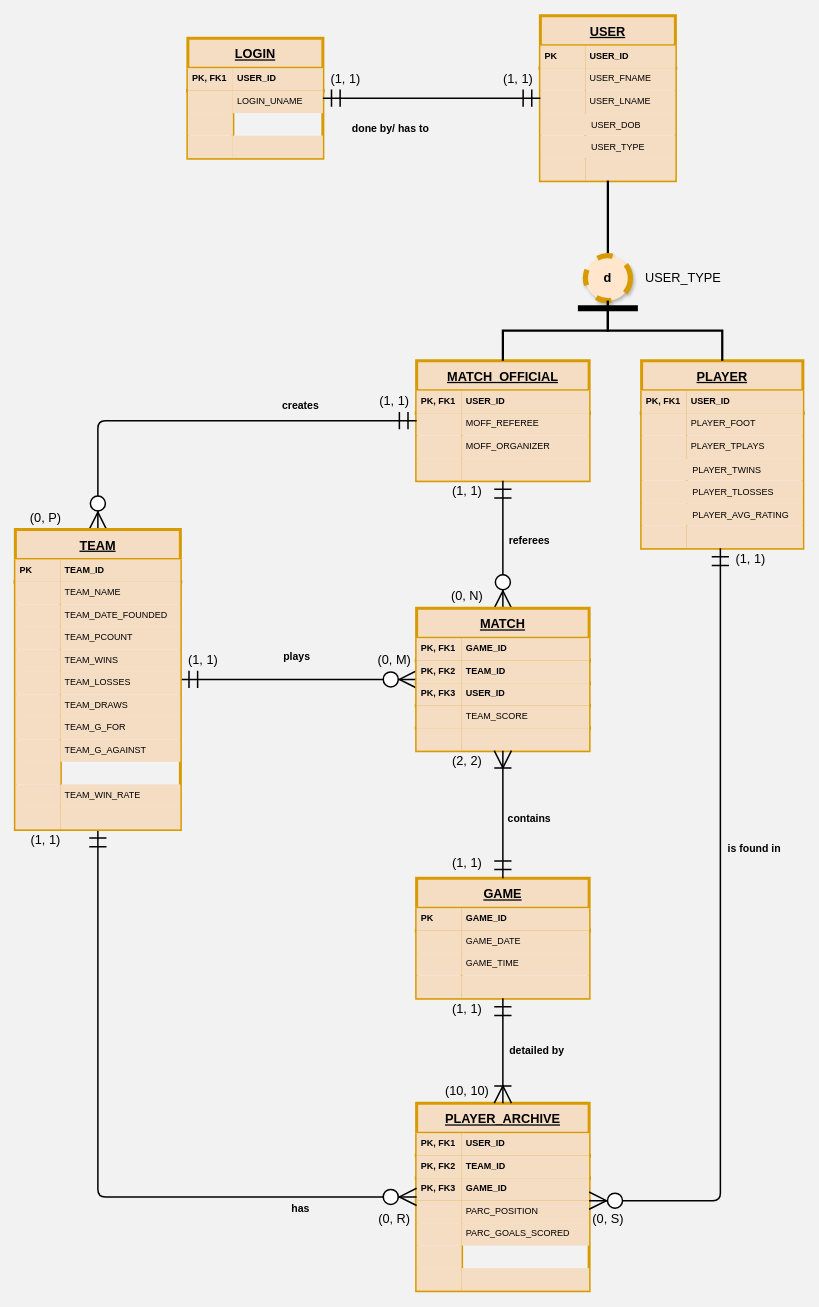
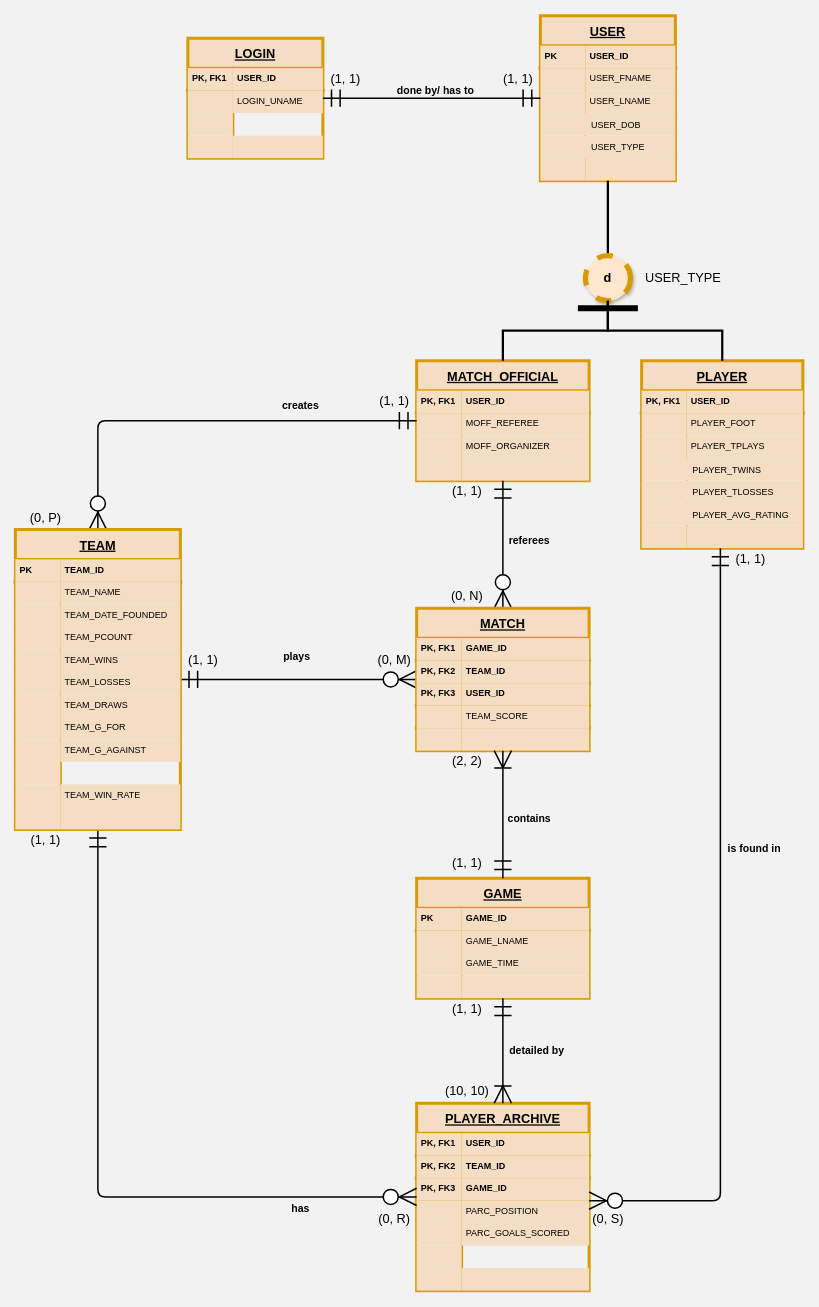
- <mxCell id="85" value="done by/ has to" style="text;html=1;align=center;verticalAlign=middle;resizable=0;points=[];autosize=1;strokeColor=none;strokeWidth=1;fontSize=14;fontStyle=1" parent="1" vertex="1"><mxGeometry x="460" y="160" width="120" height="20" as="geometry" /></mxCell>
+ <mxCell id="85" value="done by/ has to" style="text;html=1;align=center;verticalAlign=middle;resizable=0;points=[];autosize=1;strokeColor=none;strokeWidth=1;fontSize=14;fontStyle=1" parent="1" vertex="1"><mxGeometry x="520" y="110" width="120" height="20" as="geometry" /></mxCell>
- <mxCell id="92" value="GAME_DATE" style="shape=partialRectangle;connectable=0;fillColor=#F5DDC4;top=0;left=0;bottom=0;right=0;align=left;spacingLeft=4;overflow=hidden;verticalAlign=top;strokeColor=#d79b00;spacingRight=4;" parent="90" vertex="1"><mxGeometry x="60" width="170" height="30" as="geometry" /></mxCell>
+ <mxCell id="92" value="GAME_LNAME" style="shape=partialRectangle;connectable=0;fillColor=#F5DDC4;top=0;left=0;bottom=0;right=0;align=left;spacingLeft=4;overflow=hidden;verticalAlign=top;strokeColor=#d79b00;spacingRight=4;" parent="90" vertex="1"><mxGeometry x="60" width="170" height="30" as="geometry" /></mxCell>
